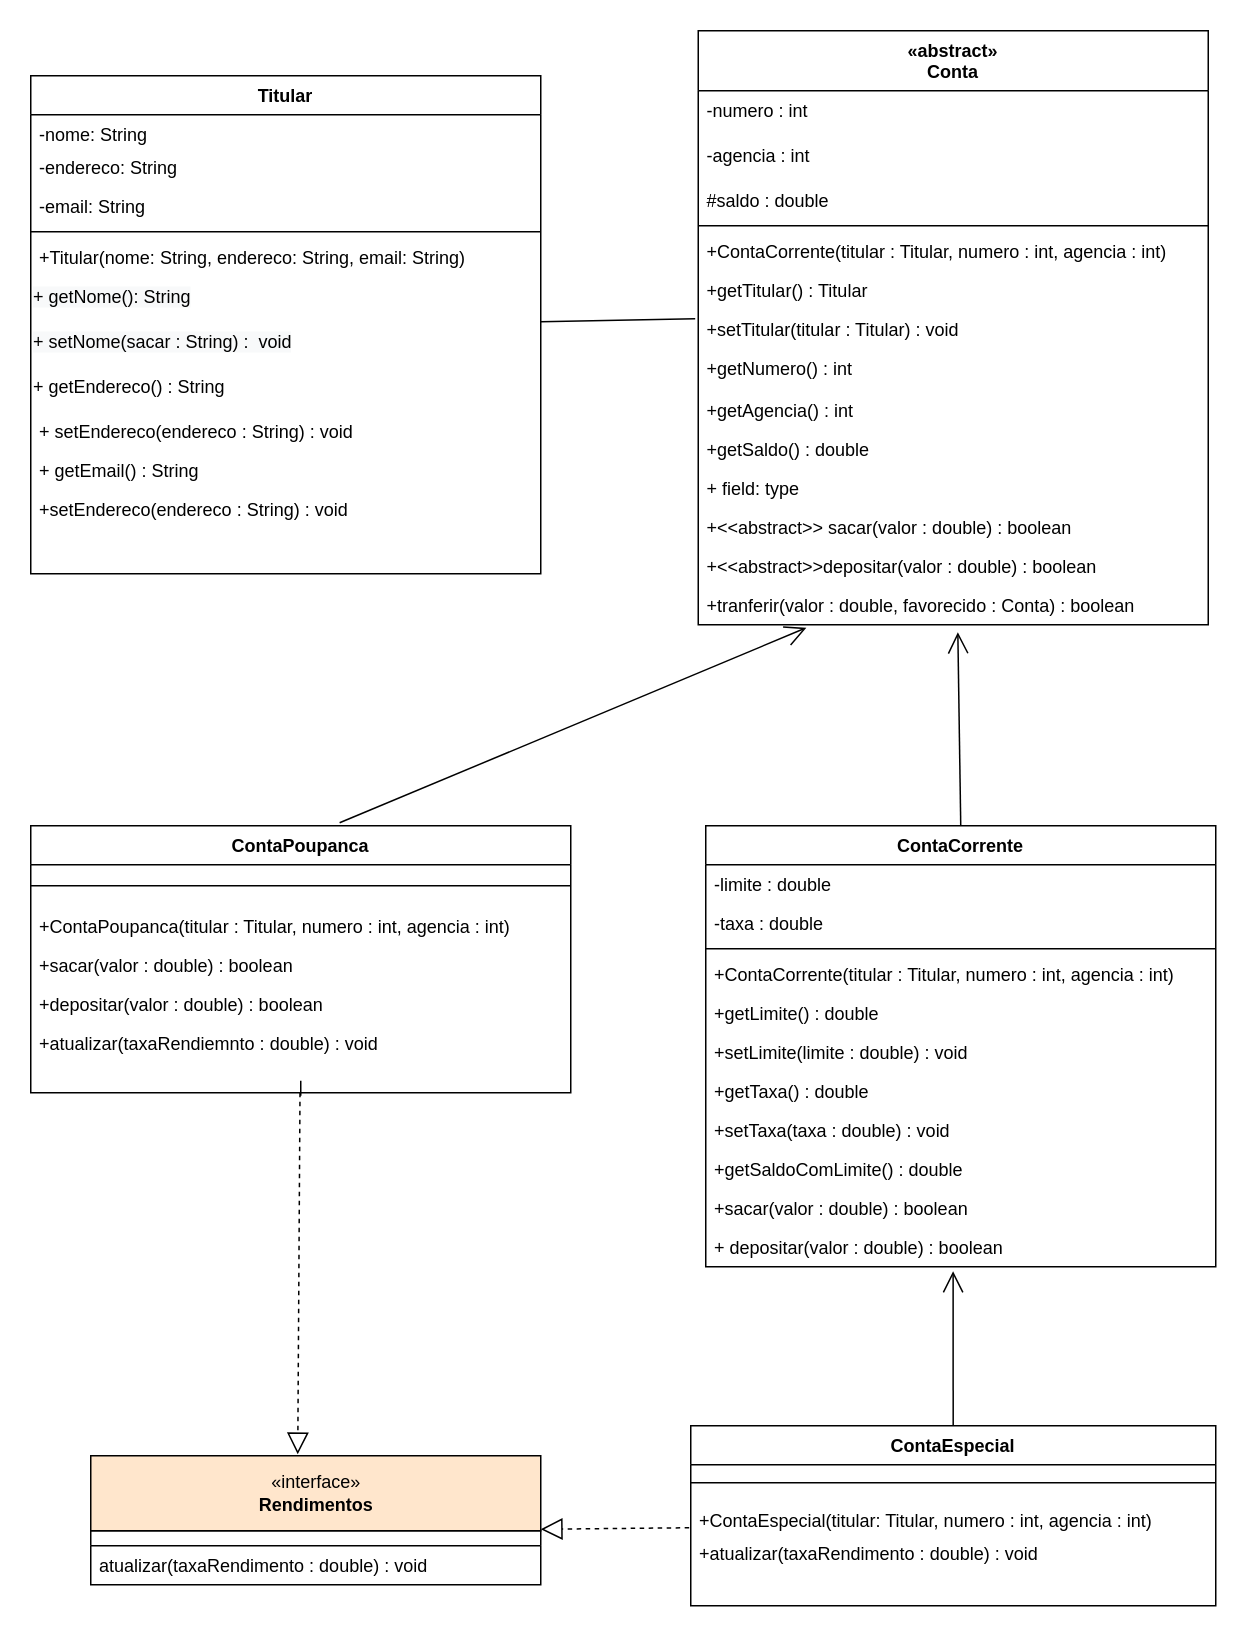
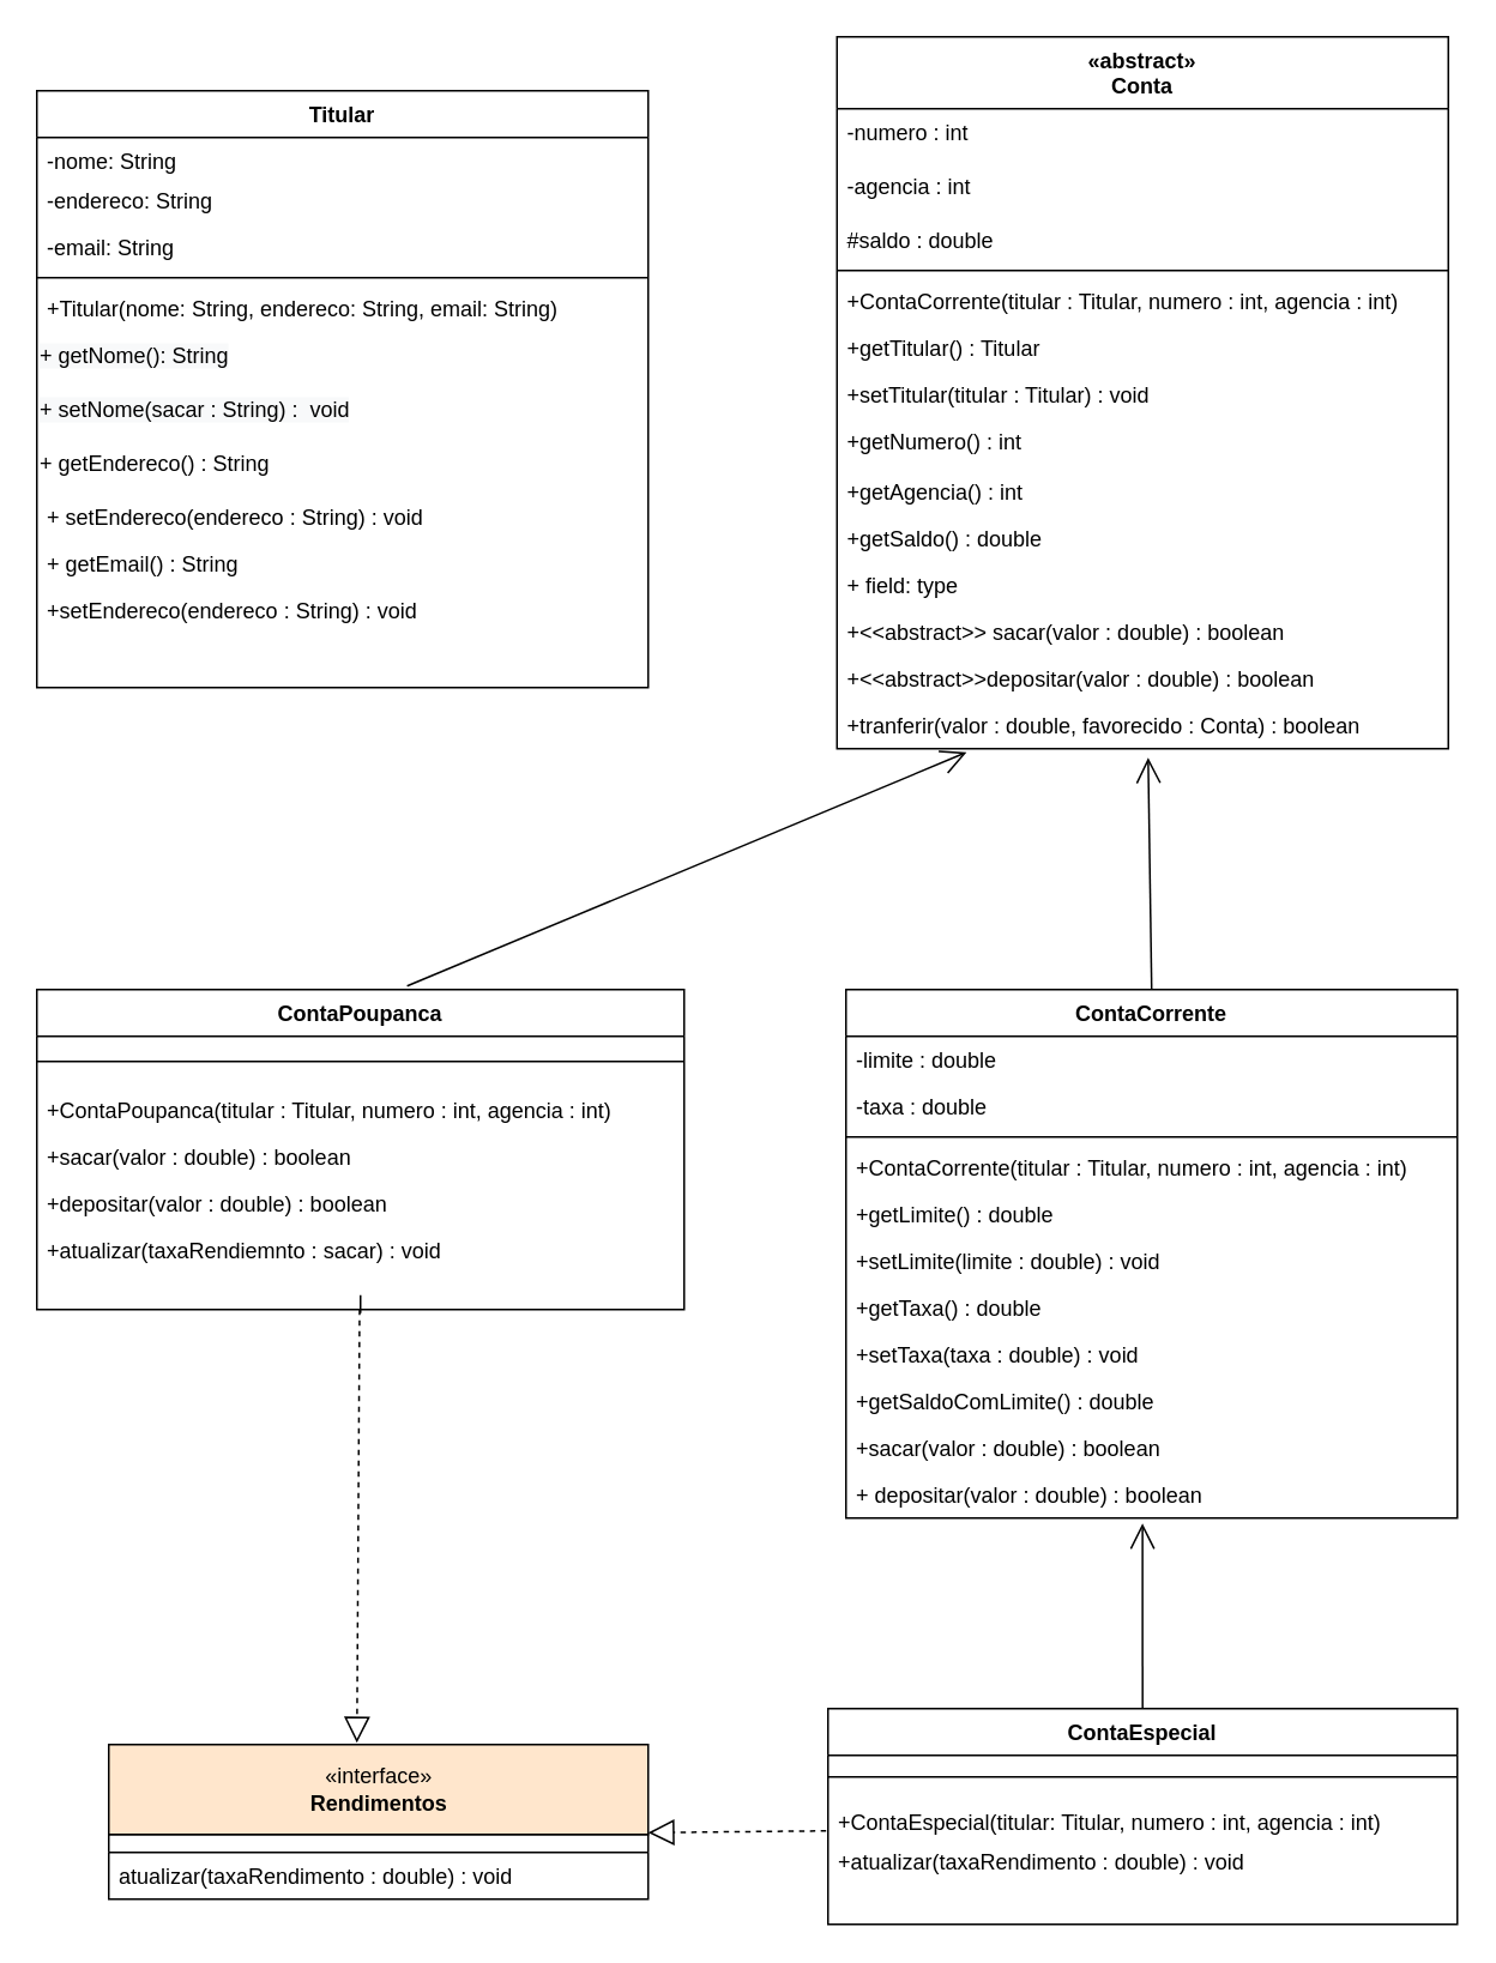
- <mxCell id="60" value="" style="endArrow=none;html=1;rounded=0;exitX=1;exitY=0;exitDx=0;exitDy=0;entryX=-0.006;entryY=0.231;entryDx=0;entryDy=0;entryPerimeter=0;" edge="1" parent="1" source="9" target="39"><mxGeometry width="50" height="50" relative="1" as="geometry"><mxPoint x="390" y="260" as="sourcePoint" /><mxPoint x="450" y="210" as="targetPoint" /></mxGeometry></mxCell>
- <mxCell id="19" value="+atualizar(taxaRendiemnto : double) : void" style="text;strokeColor=none;fillColor=none;align=left;verticalAlign=top;spacingLeft=4;spacingRight=4;overflow=hidden;rotatable=0;points=[[0,0.5],[1,0.5]];portConstraint=eastwest;" vertex="1" parent="14"><mxGeometry y="132" width="360" height="26" as="geometry" /></mxCell>
+ <mxCell id="19" value="+atualizar(taxaRendiemnto : sacar) : void" style="text;strokeColor=none;fillColor=none;align=left;verticalAlign=top;spacingLeft=4;spacingRight=4;overflow=hidden;rotatable=0;points=[[0,0.5],[1,0.5]];portConstraint=eastwest;" vertex="1" parent="14"><mxGeometry y="132" width="360" height="26" as="geometry" /></mxCell>
